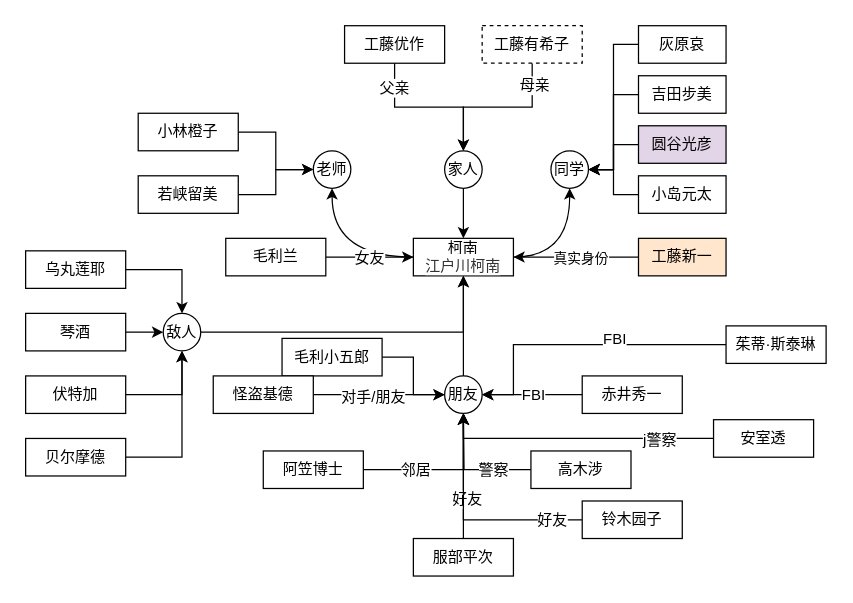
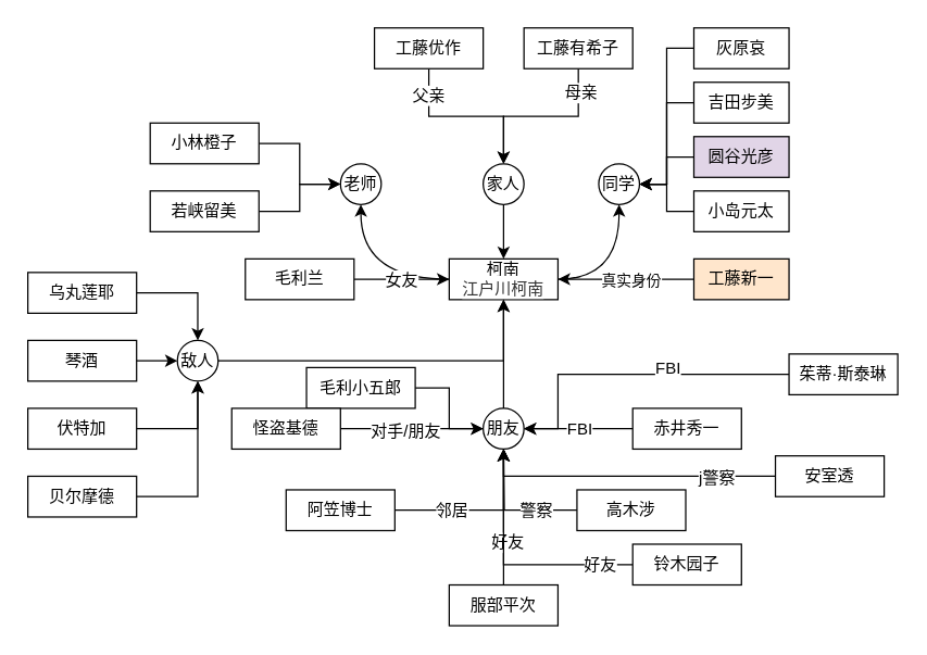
- <mxCell id="24" value="工藤有希子" style="rounded=0;whiteSpace=wrap;html=1;gradientColor=#ffffff;fontSize=12;dashed=1;" vertex="1" parent="1"><mxGeometry x="385" y="20" width="80" height="30" as="geometry" /></mxCell>
+ <mxCell id="24" value="工藤有希子" style="rounded=0;whiteSpace=wrap;html=1;gradientColor=#ffffff;fontSize=12;" vertex="1" parent="1"><mxGeometry x="385" y="20" width="80" height="30" as="geometry" /></mxCell>
